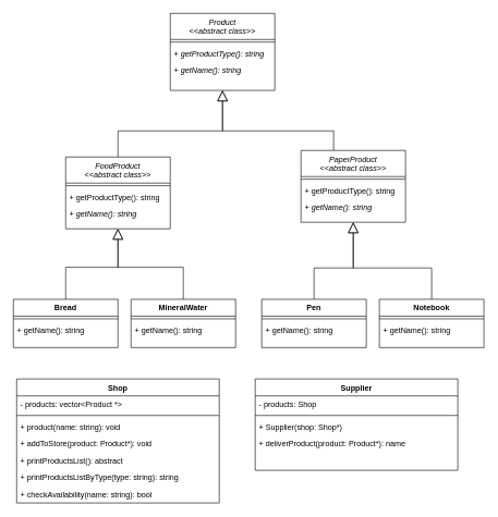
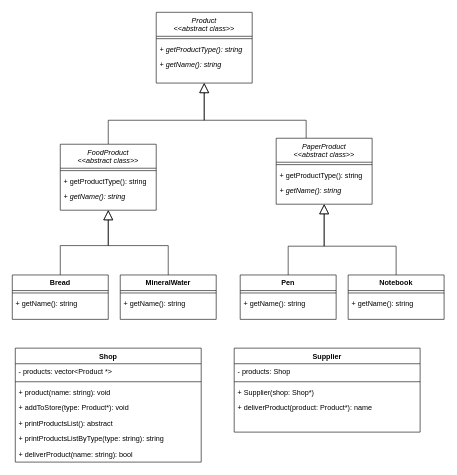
- <mxCell id="36" value="+ addToStore(product: Product*): void" style="text;align=left;verticalAlign=top;spacingLeft=4;spacingRight=4;overflow=hidden;rotatable=0;points=[[0,0.5],[1,0.5]];portConstraint=eastwest;fontStyle=0" parent="32" vertex="1"><mxGeometry y="86" width="310" height="26" as="geometry" /></mxCell>
+ <mxCell id="36" value="+ addToStore(type: Product*): void" style="text;align=left;verticalAlign=top;spacingLeft=4;spacingRight=4;overflow=hidden;rotatable=0;points=[[0,0.5],[1,0.5]];portConstraint=eastwest;fontStyle=0" parent="32" vertex="1"><mxGeometry y="86" width="310" height="26" as="geometry" /></mxCell>
- <mxCell id="39" value="+ checkAvailability(name: string): bool" style="text;align=left;verticalAlign=top;spacingLeft=4;spacingRight=4;overflow=hidden;rotatable=0;points=[[0,0.5],[1,0.5]];portConstraint=eastwest;fontStyle=0" vertex="1" parent="32"><mxGeometry y="164" width="310" height="26" as="geometry" /></mxCell>
+ <mxCell id="39" value="+ deliverProduct(name: string): bool" style="text;align=left;verticalAlign=top;spacingLeft=4;spacingRight=4;overflow=hidden;rotatable=0;points=[[0,0.5],[1,0.5]];portConstraint=eastwest;fontStyle=0" vertex="1" parent="32"><mxGeometry y="164" width="310" height="26" as="geometry" /></mxCell>
